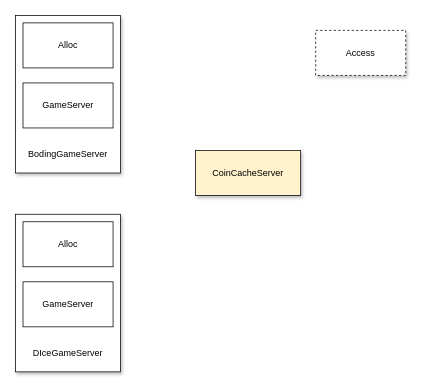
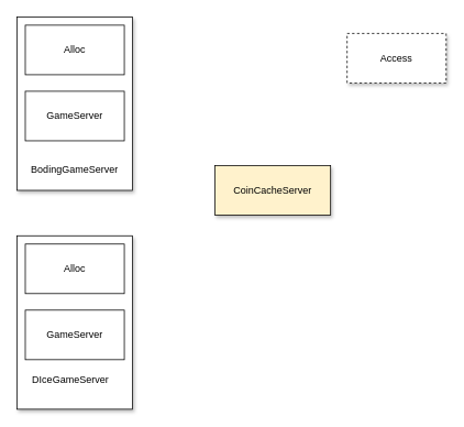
- <mxCell id="13" value="DIceGameServer" style="text;html=1;strokeColor=none;fillColor=none;align=center;verticalAlign=middle;whiteSpace=wrap;rounded=0;shadow=1;" vertex="1" parent="9"><mxGeometry x="10" y="170" width="120" height="30" as="geometry" /></mxCell>
+ <mxCell id="13" value="DIceGameServer" style="text;html=1;strokeColor=none;fillColor=none;align=center;verticalAlign=middle;whiteSpace=wrap;rounded=0;shadow=1;" vertex="1" parent="9"><mxGeometry x="5" y="160" width="120" height="30" as="geometry" /></mxCell>
